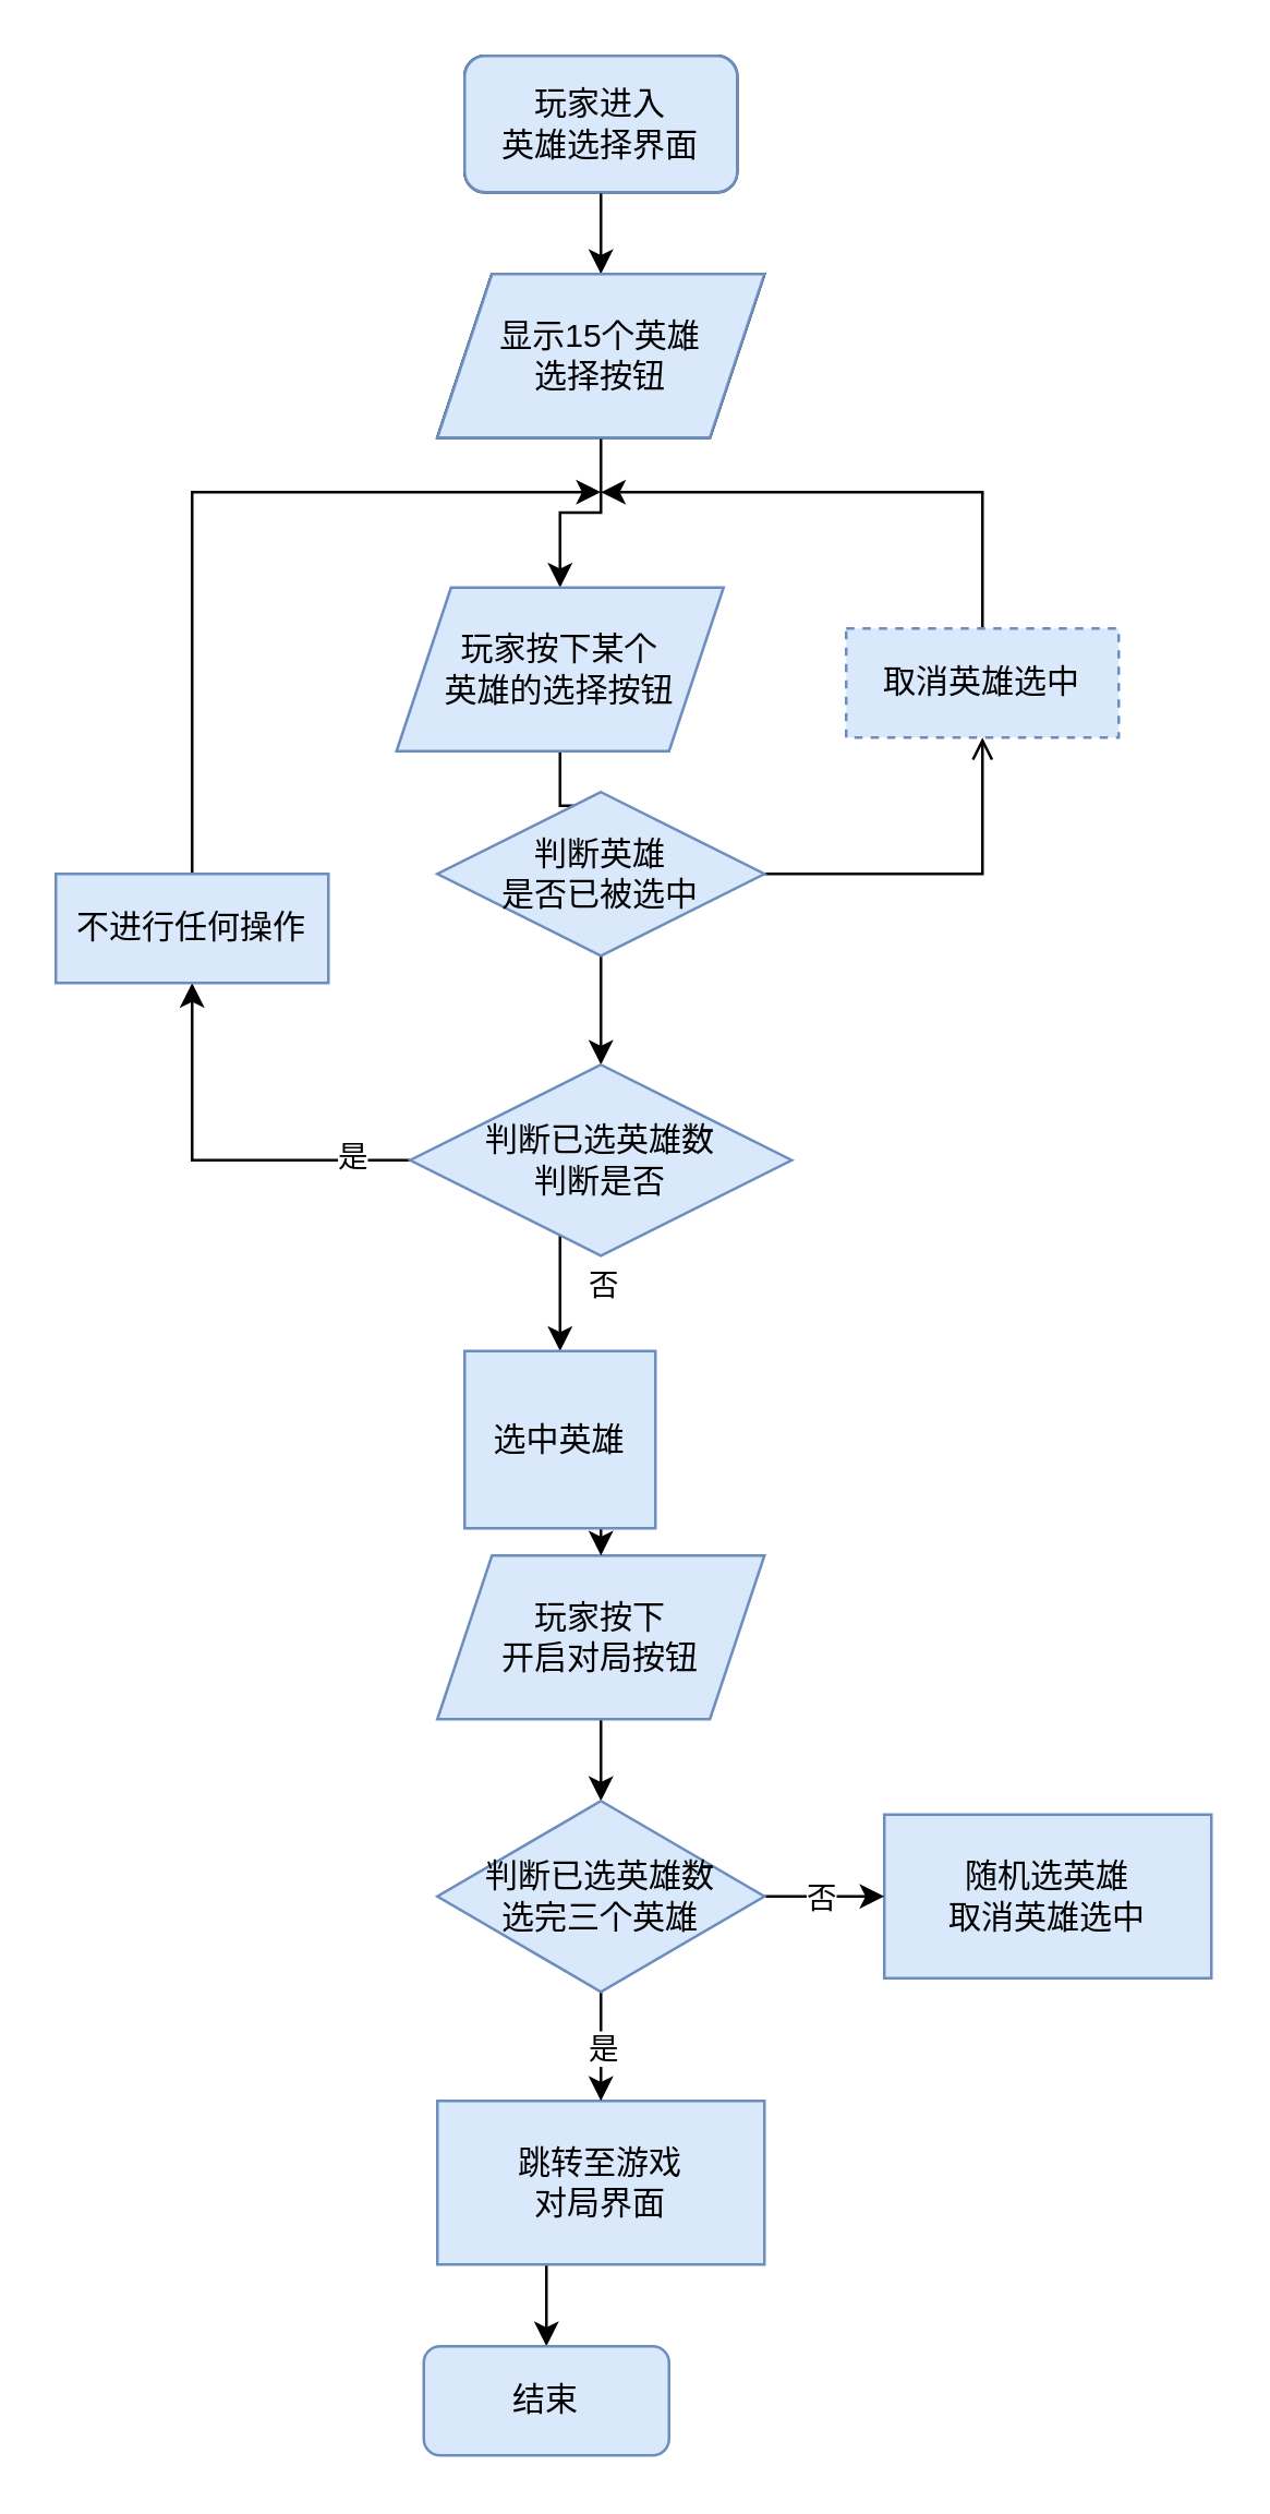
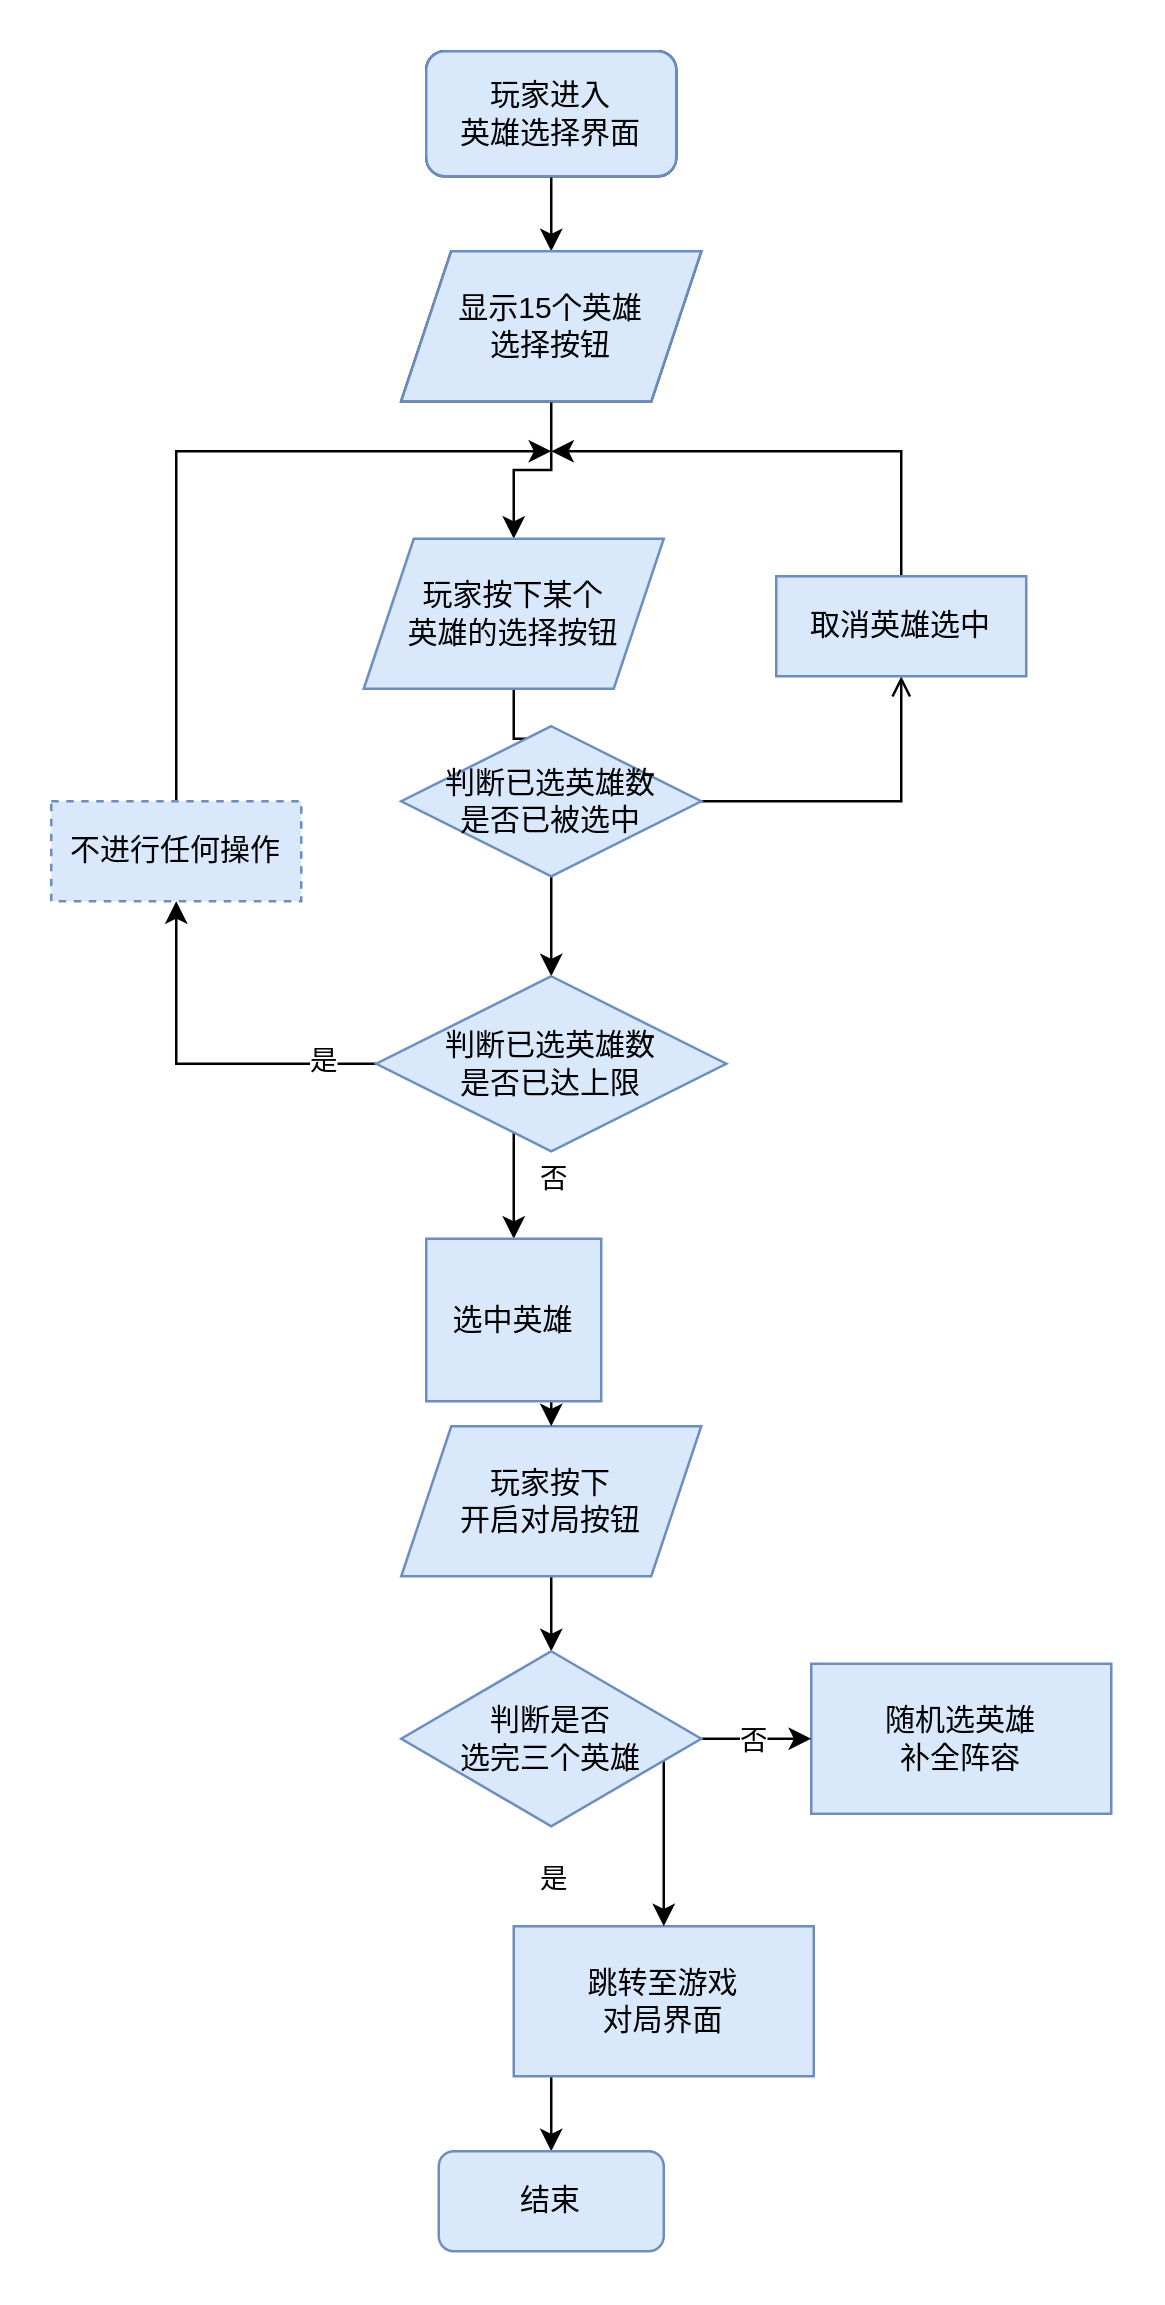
- <mxCell id="26" value="取消英雄选中" style="rounded=0;whiteSpace=wrap;html=1;fillColor=#dae8fc;strokeColor=#6c8ebf;dashed=1;" vertex="1" parent="1"><mxGeometry x="310" y="230" width="100" height="40" as="geometry" /></mxCell>
+ <mxCell id="26" value="取消英雄选中" style="rounded=0;whiteSpace=wrap;html=1;fillColor=#dae8fc;strokeColor=#6c8ebf;" vertex="1" parent="1"><mxGeometry x="310" y="230" width="100" height="40" as="geometry" /></mxCell>
- <mxCell id="10" value="判断英雄&lt;br&gt;是否已被选中" style="rhombus;whiteSpace=wrap;html=1;fontFamily=Helvetica;fontSize=12;align=center;strokeColor=#6c8ebf;fillColor=#dae8fc;" vertex="1" parent="1"><mxGeometry x="160" y="290" width="120" height="60" as="geometry" /></mxCell>
+ <mxCell id="10" value="判断已选英雄数&lt;br&gt;是否已被选中" style="rhombus;whiteSpace=wrap;html=1;fontFamily=Helvetica;fontSize=12;align=center;strokeColor=#6c8ebf;fillColor=#dae8fc;" vertex="1" parent="1"><mxGeometry x="160" y="290" width="120" height="60" as="geometry" /></mxCell>
- <mxCell id="28" value="不进行任何操作" style="rounded=0;whiteSpace=wrap;html=1;fillColor=#dae8fc;strokeColor=#6c8ebf;" vertex="1" parent="1"><mxGeometry x="20" y="320" width="100" height="40" as="geometry" /></mxCell>
+ <mxCell id="28" value="不进行任何操作" style="rounded=0;whiteSpace=wrap;html=1;fillColor=#dae8fc;strokeColor=#6c8ebf;dashed=1;" vertex="1" parent="1"><mxGeometry x="20" y="320" width="100" height="40" as="geometry" /></mxCell>
- <mxCell id="13" value="判断已选英雄数&lt;br&gt;判断是否" style="rhombus;whiteSpace=wrap;html=1;fontFamily=Helvetica;fontSize=12;align=center;strokeColor=#6c8ebf;fillColor=#dae8fc;" vertex="1" parent="1"><mxGeometry x="150" y="390" width="140" height="70" as="geometry" /></mxCell>
+ <mxCell id="13" value="判断已选英雄数&lt;br&gt;是否已达上限" style="rhombus;whiteSpace=wrap;html=1;fontFamily=Helvetica;fontSize=12;align=center;strokeColor=#6c8ebf;fillColor=#dae8fc;" vertex="1" parent="1"><mxGeometry x="150" y="390" width="140" height="70" as="geometry" /></mxCell>
- <mxCell id="22" value="判断已选英雄数&lt;br&gt;选完三个英雄" style="rhombus;whiteSpace=wrap;html=1;fillColor=#dae8fc;strokeColor=#6c8ebf;" vertex="1" parent="1"><mxGeometry x="160" y="660" width="120" height="70" as="geometry" /></mxCell>
+ <mxCell id="22" value="判断是否&lt;br&gt;选完三个英雄" style="rhombus;whiteSpace=wrap;html=1;fillColor=#dae8fc;strokeColor=#6c8ebf;" vertex="1" parent="1"><mxGeometry x="160" y="660" width="120" height="70" as="geometry" /></mxCell>
- <mxCell id="19" value="随机选英雄&lt;br&gt;取消英雄选中" style="rounded=0;whiteSpace=wrap;html=1;fillColor=#dae8fc;strokeColor=#6c8ebf;" vertex="1" parent="1"><mxGeometry x="324" y="665" width="120" height="60" as="geometry" /></mxCell>
+ <mxCell id="19" value="随机选英雄&lt;br&gt;补全阵容" style="rounded=0;whiteSpace=wrap;html=1;fillColor=#dae8fc;strokeColor=#6c8ebf;" vertex="1" parent="1"><mxGeometry x="324" y="665" width="120" height="60" as="geometry" /></mxCell>
- <mxCell id="17" value="跳转至游戏&lt;br&gt;对局界面" style="rounded=0;whiteSpace=wrap;html=1;fillColor=#dae8fc;strokeColor=#6c8ebf;" vertex="1" parent="1"><mxGeometry x="160" y="770" width="120" height="60" as="geometry" /></mxCell>
+ <mxCell id="17" value="跳转至游戏&lt;br&gt;对局界面" style="rounded=0;whiteSpace=wrap;html=1;fillColor=#dae8fc;strokeColor=#6c8ebf;" vertex="1" parent="1"><mxGeometry x="205" y="770" width="120" height="60" as="geometry" /></mxCell>
- <mxCell id="18" value="结束" style="rounded=1;whiteSpace=wrap;html=1;fillColor=#dae8fc;strokeColor=#6c8ebf;" vertex="1" parent="1"><mxGeometry x="155" y="860" width="90" height="40" as="geometry" /></mxCell>
+ <mxCell id="18" value="结束" style="rounded=1;whiteSpace=wrap;html=1;fillColor=#dae8fc;strokeColor=#6c8ebf;" vertex="1" parent="1"><mxGeometry x="175" y="860" width="90" height="40" as="geometry" /></mxCell>
